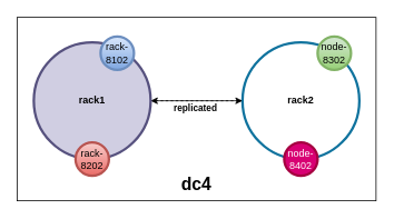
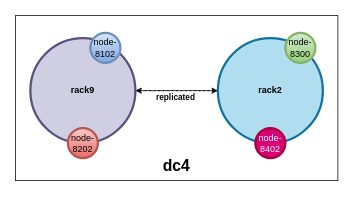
- <mxCell id="10" value="rack-8102" style="ellipse;whiteSpace=wrap;html=1;aspect=fixed;strokeWidth=3;fillColor=#dae8fc;strokeColor=#6c8ebf;gradientColor=#7ea6e0;" vertex="1" parent="1"><mxGeometry x="120" y="43" width="40" height="40" as="geometry" /></mxCell>
+ <mxCell id="10" value="node-8102" style="ellipse;whiteSpace=wrap;html=1;aspect=fixed;strokeWidth=3;fillColor=#dae8fc;strokeColor=#6c8ebf;gradientColor=#7ea6e0;" vertex="1" parent="1"><mxGeometry x="120" y="43" width="40" height="40" as="geometry" /></mxCell>
- <mxCell id="8" value="node-8302" style="ellipse;whiteSpace=wrap;html=1;aspect=fixed;strokeWidth=3;fillColor=#d5e8d4;strokeColor=#82b366;gradientColor=#97d077;" vertex="1" parent="1"><mxGeometry x="380" y="43" width="40" height="40" as="geometry" /></mxCell>
+ <mxCell id="8" value="node-8300" style="ellipse;whiteSpace=wrap;html=1;aspect=fixed;strokeWidth=3;fillColor=#d5e8d4;strokeColor=#82b366;gradientColor=#97d077;" vertex="1" parent="1"><mxGeometry x="380" y="43" width="40" height="40" as="geometry" /></mxCell>
- <mxCell id="6" value="&lt;b&gt;rack1&lt;/b&gt;" style="ellipse;whiteSpace=wrap;html=1;aspect=fixed;strokeWidth=3;fillColor=#d0cee2;strokeColor=#56517e;" vertex="1" parent="1"><mxGeometry x="40" y="50" width="140" height="140" as="geometry" /></mxCell>
+ <mxCell id="6" value="&lt;b&gt;rack9&lt;/b&gt;" style="ellipse;whiteSpace=wrap;html=1;aspect=fixed;strokeWidth=3;fillColor=#d0cee2;strokeColor=#56517e;" vertex="1" parent="1"><mxGeometry x="40" y="50" width="140" height="140" as="geometry" /></mxCell>
- <mxCell id="4" value="&lt;b&gt;rack2&lt;/b&gt;" style="ellipse;whiteSpace=wrap;html=1;aspect=fixed;strokeWidth=3;fillColor=#ffffff;strokeColor=#10739e;" vertex="1" parent="1"><mxGeometry x="290" y="50" width="140" height="140" as="geometry" /></mxCell>
+ <mxCell id="4" value="&lt;b&gt;rack2&lt;/b&gt;" style="ellipse;whiteSpace=wrap;html=1;aspect=fixed;strokeWidth=3;fillColor=#b1ddf0;strokeColor=#10739e;" vertex="1" parent="1"><mxGeometry x="290" y="50" width="140" height="140" as="geometry" /></mxCell>
- <mxCell id="9" value="rack-8202" style="ellipse;whiteSpace=wrap;html=1;aspect=fixed;strokeWidth=3;gradientColor=#ea6b66;fillColor=#f8cecc;strokeColor=#b85450;" vertex="1" parent="1"><mxGeometry x="90" y="170" width="40" height="40" as="geometry" /></mxCell>
+ <mxCell id="9" value="node-8202" style="ellipse;whiteSpace=wrap;html=1;aspect=fixed;strokeWidth=3;gradientColor=#ea6b66;fillColor=#f8cecc;strokeColor=#b85450;" vertex="1" parent="1"><mxGeometry x="90" y="170" width="40" height="40" as="geometry" /></mxCell>
